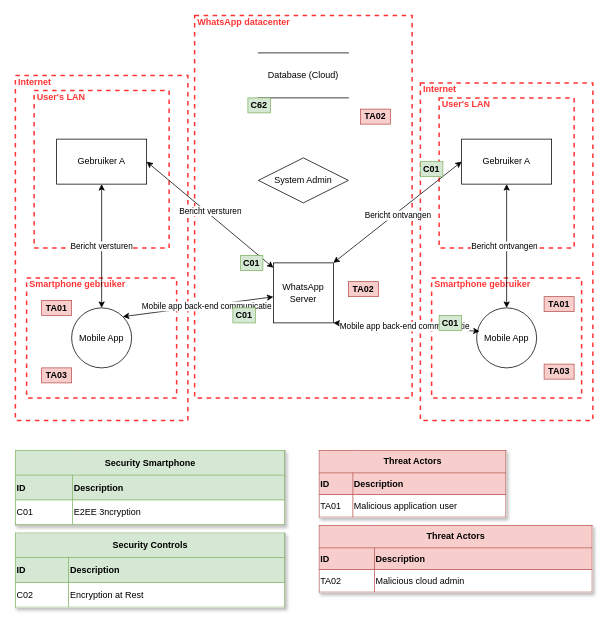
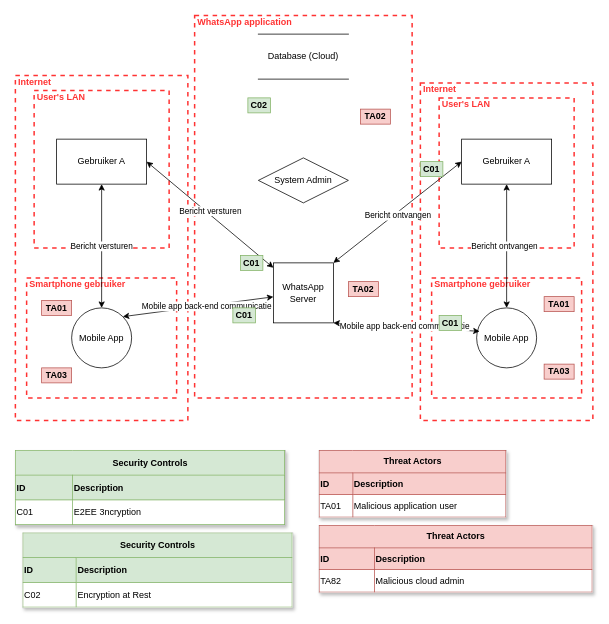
- <mxCell id="6" value="WhatsApp datacenter" style="html=1;fontColor=#FF3333;fontStyle=1;align=left;verticalAlign=top;spacing=0;labelBorderColor=none;fillColor=none;dashed=1;strokeWidth=2;strokeColor=#FF3333;spacingLeft=4;spacingTop=-3;" vertex="1" parent="1"><mxGeometry x="259" y="20" width="290" height="510" as="geometry" /></mxCell>
+ <mxCell id="6" value="WhatsApp application" style="html=1;fontColor=#FF3333;fontStyle=1;align=left;verticalAlign=top;spacing=0;labelBorderColor=none;fillColor=none;dashed=1;strokeWidth=2;strokeColor=#FF3333;spacingLeft=4;spacingTop=-3;" vertex="1" parent="1"><mxGeometry x="259" y="20" width="290" height="510" as="geometry" /></mxCell>
- <mxCell id="14" value="Database (Cloud)" style="shape=partialRectangle;whiteSpace=wrap;html=1;left=0;right=0;fillColor=none;" vertex="1" parent="1"><mxGeometry x="344" y="70" width="120" height="60" as="geometry" /></mxCell>
+ <mxCell id="14" value="Database (Cloud)" style="shape=partialRectangle;whiteSpace=wrap;html=1;left=0;right=0;fillColor=none;" vertex="1" parent="1"><mxGeometry x="344" y="45" width="120" height="60" as="geometry" /></mxCell>
- <mxCell id="34" value="&lt;b&gt;C62&lt;/b&gt;" style="text;html=1;strokeColor=#82b366;fillColor=#d5e8d4;align=center;verticalAlign=middle;whiteSpace=wrap;overflow=hidden;" vertex="1" parent="1"><mxGeometry x="330" y="130" width="30" height="20" as="geometry" /></mxCell>
+ <mxCell id="34" value="&lt;b&gt;C02&lt;/b&gt;" style="text;html=1;strokeColor=#82b366;fillColor=#d5e8d4;align=center;verticalAlign=middle;whiteSpace=wrap;overflow=hidden;" vertex="1" parent="1"><mxGeometry x="330" y="130" width="30" height="20" as="geometry" /></mxCell>
- <mxCell id="28" value="&lt;table border=&quot;1&quot; width=&quot;100%&quot; style=&quot;width: 100% ; height: 100% ; border-collapse: collapse ; border: 1px solid #82b366&quot;&gt;&lt;tbody&gt;&lt;tr style=&quot;background-color: #d5e8d4 ; color: #000000 ; border: 1px solid #82b366&quot;&gt;&lt;th align=&quot;center&quot; colspan=&quot;2&quot;&gt;Security Smartphone&lt;/th&gt;&lt;/tr&gt;&lt;tr style=&quot;background-color: #d5e8d4 ; color: #000000 ; border: 1px solid #82b366&quot;&gt;&lt;th align=&quot;left&quot; style=&quot;border: 1px solid #82b366&quot;&gt;ID&lt;/th&gt;&lt;th align=&quot;left&quot; style=&quot;border: 1px solid #82b366&quot;&gt;Description&lt;/th&gt;&lt;/tr&gt;&lt;tr&gt;&lt;td style=&quot;border: 1px solid #82b366&quot;&gt;C01&lt;br&gt;&lt;/td&gt;&lt;td style=&quot;border: 1px solid #82b366&quot;&gt;E2EE 3ncryption&lt;br&gt;&lt;/td&gt;&lt;/tr&gt;&lt;/tbody&gt;&lt;/table&gt;" style="text;html=1;strokeColor=#c0c0c0;fillColor=#ffffff;overflow=fill;rounded=0;shadow=1;labelBackgroundColor=#ffffff;fontColor=#000000;align=left;verticalAlign=top;" vertex="1" parent="1"><mxGeometry x="20" y="600" width="360" height="100" as="geometry" /></mxCell>
+ <mxCell id="28" value="&lt;table border=&quot;1&quot; width=&quot;100%&quot; style=&quot;width: 100% ; height: 100% ; border-collapse: collapse ; border: 1px solid #82b366&quot;&gt;&lt;tbody&gt;&lt;tr style=&quot;background-color: #d5e8d4 ; color: #000000 ; border: 1px solid #82b366&quot;&gt;&lt;th align=&quot;center&quot; colspan=&quot;2&quot;&gt;Security Controls&lt;/th&gt;&lt;/tr&gt;&lt;tr style=&quot;background-color: #d5e8d4 ; color: #000000 ; border: 1px solid #82b366&quot;&gt;&lt;th align=&quot;left&quot; style=&quot;border: 1px solid #82b366&quot;&gt;ID&lt;/th&gt;&lt;th align=&quot;left&quot; style=&quot;border: 1px solid #82b366&quot;&gt;Description&lt;/th&gt;&lt;/tr&gt;&lt;tr&gt;&lt;td style=&quot;border: 1px solid #82b366&quot;&gt;C01&lt;br&gt;&lt;/td&gt;&lt;td style=&quot;border: 1px solid #82b366&quot;&gt;E2EE 3ncryption&lt;br&gt;&lt;/td&gt;&lt;/tr&gt;&lt;/tbody&gt;&lt;/table&gt;" style="text;html=1;strokeColor=#c0c0c0;fillColor=#ffffff;overflow=fill;rounded=0;shadow=1;labelBackgroundColor=#ffffff;fontColor=#000000;align=left;verticalAlign=top;" vertex="1" parent="1"><mxGeometry x="20" y="600" width="360" height="100" as="geometry" /></mxCell>
- <mxCell id="42" value="&lt;table border=&quot;1&quot; width=&quot;100%&quot; style=&quot;width: 100% ; height: 100% ; border-collapse: collapse ; border: 1px solid #b85450&quot;&gt;&lt;tbody&gt;&lt;tr style=&quot;background-color: #f8cecc ; color: #000000 ; border: 1px solid #b85450&quot;&gt;&lt;th align=&quot;center&quot; colspan=&quot;2&quot;&gt;Threat Actors&lt;/th&gt;&lt;/tr&gt;&lt;tr style=&quot;background-color: #f8cecc ; color: #000000 ; border: 1px solid #b85450&quot;&gt;&lt;th align=&quot;left&quot; style=&quot;border: 1px solid #b85450&quot;&gt;ID&lt;/th&gt;&lt;th align=&quot;left&quot; style=&quot;border: 1px solid #b85450&quot;&gt;Description&lt;/th&gt;&lt;/tr&gt;&lt;tr&gt;&lt;td style=&quot;border: 1px solid #b85450&quot;&gt;TA02&lt;/td&gt;&lt;td style=&quot;border: 1px solid #b85450&quot;&gt;Malicious cloud admin&lt;br&gt;&lt;/td&gt;&lt;/tr&gt;&lt;/tbody&gt;&lt;/table&gt;" style="text;html=1;strokeColor=#c0c0c0;fillColor=#ffffff;overflow=fill;rounded=0;shadow=1;labelBackgroundColor=#ffffff;fontColor=#000000;align=left;" vertex="1" parent="1"><mxGeometry x="425" y="700" width="365" height="90" as="geometry" /></mxCell>
+ <mxCell id="42" value="&lt;table border=&quot;1&quot; width=&quot;100%&quot; style=&quot;width: 100% ; height: 100% ; border-collapse: collapse ; border: 1px solid #b85450&quot;&gt;&lt;tbody&gt;&lt;tr style=&quot;background-color: #f8cecc ; color: #000000 ; border: 1px solid #b85450&quot;&gt;&lt;th align=&quot;center&quot; colspan=&quot;2&quot;&gt;Threat Actors&lt;/th&gt;&lt;/tr&gt;&lt;tr style=&quot;background-color: #f8cecc ; color: #000000 ; border: 1px solid #b85450&quot;&gt;&lt;th align=&quot;left&quot; style=&quot;border: 1px solid #b85450&quot;&gt;ID&lt;/th&gt;&lt;th align=&quot;left&quot; style=&quot;border: 1px solid #b85450&quot;&gt;Description&lt;/th&gt;&lt;/tr&gt;&lt;tr&gt;&lt;td style=&quot;border: 1px solid #b85450&quot;&gt;TA82&lt;/td&gt;&lt;td style=&quot;border: 1px solid #b85450&quot;&gt;Malicious cloud admin&lt;br&gt;&lt;/td&gt;&lt;/tr&gt;&lt;/tbody&gt;&lt;/table&gt;" style="text;html=1;strokeColor=#c0c0c0;fillColor=#ffffff;overflow=fill;rounded=0;shadow=1;labelBackgroundColor=#ffffff;fontColor=#000000;align=left;" vertex="1" parent="1"><mxGeometry x="425" y="700" width="365" height="90" as="geometry" /></mxCell>
- <mxCell id="41" value="&lt;table border=&quot;1&quot; width=&quot;100%&quot; style=&quot;width: 100% ; height: 100% ; border-collapse: collapse ; border: 1px solid #82b366&quot;&gt;&lt;tbody&gt;&lt;tr style=&quot;background-color: #d5e8d4 ; color: #000000 ; border: 1px solid #82b366&quot;&gt;&lt;th align=&quot;center&quot; colspan=&quot;2&quot;&gt;Security Controls&lt;/th&gt;&lt;/tr&gt;&lt;tr style=&quot;background-color: #d5e8d4 ; color: #000000 ; border: 1px solid #82b366&quot;&gt;&lt;th align=&quot;left&quot; style=&quot;border: 1px solid #82b366&quot;&gt;ID&lt;/th&gt;&lt;th align=&quot;left&quot; style=&quot;border: 1px solid #82b366&quot;&gt;Description&lt;/th&gt;&lt;/tr&gt;&lt;tr&gt;&lt;td style=&quot;border: 1px solid #82b366&quot;&gt;C02&lt;/td&gt;&lt;td style=&quot;border: 1px solid #82b366&quot;&gt;Encryption at Rest&lt;br&gt;&lt;/td&gt;&lt;/tr&gt;&lt;/tbody&gt;&lt;/table&gt;" style="text;html=1;strokeColor=#c0c0c0;fillColor=#ffffff;overflow=fill;rounded=0;shadow=1;labelBackgroundColor=#ffffff;fontColor=#000000;align=left;" vertex="1" parent="1"><mxGeometry x="20" y="710" width="360" height="100" as="geometry" /></mxCell>
+ <mxCell id="41" value="&lt;table border=&quot;1&quot; width=&quot;100%&quot; style=&quot;width: 100% ; height: 100% ; border-collapse: collapse ; border: 1px solid #82b366&quot;&gt;&lt;tbody&gt;&lt;tr style=&quot;background-color: #d5e8d4 ; color: #000000 ; border: 1px solid #82b366&quot;&gt;&lt;th align=&quot;center&quot; colspan=&quot;2&quot;&gt;Security Controls&lt;/th&gt;&lt;/tr&gt;&lt;tr style=&quot;background-color: #d5e8d4 ; color: #000000 ; border: 1px solid #82b366&quot;&gt;&lt;th align=&quot;left&quot; style=&quot;border: 1px solid #82b366&quot;&gt;ID&lt;/th&gt;&lt;th align=&quot;left&quot; style=&quot;border: 1px solid #82b366&quot;&gt;Description&lt;/th&gt;&lt;/tr&gt;&lt;tr&gt;&lt;td style=&quot;border: 1px solid #82b366&quot;&gt;C02&lt;/td&gt;&lt;td style=&quot;border: 1px solid #82b366&quot;&gt;Encryption at Rest&lt;br&gt;&lt;/td&gt;&lt;/tr&gt;&lt;/tbody&gt;&lt;/table&gt;" style="text;html=1;strokeColor=#c0c0c0;fillColor=#ffffff;overflow=fill;rounded=0;shadow=1;labelBackgroundColor=#ffffff;fontColor=#000000;align=left;" vertex="1" parent="1"><mxGeometry x="30" y="710" width="360" height="100" as="geometry" /></mxCell>
